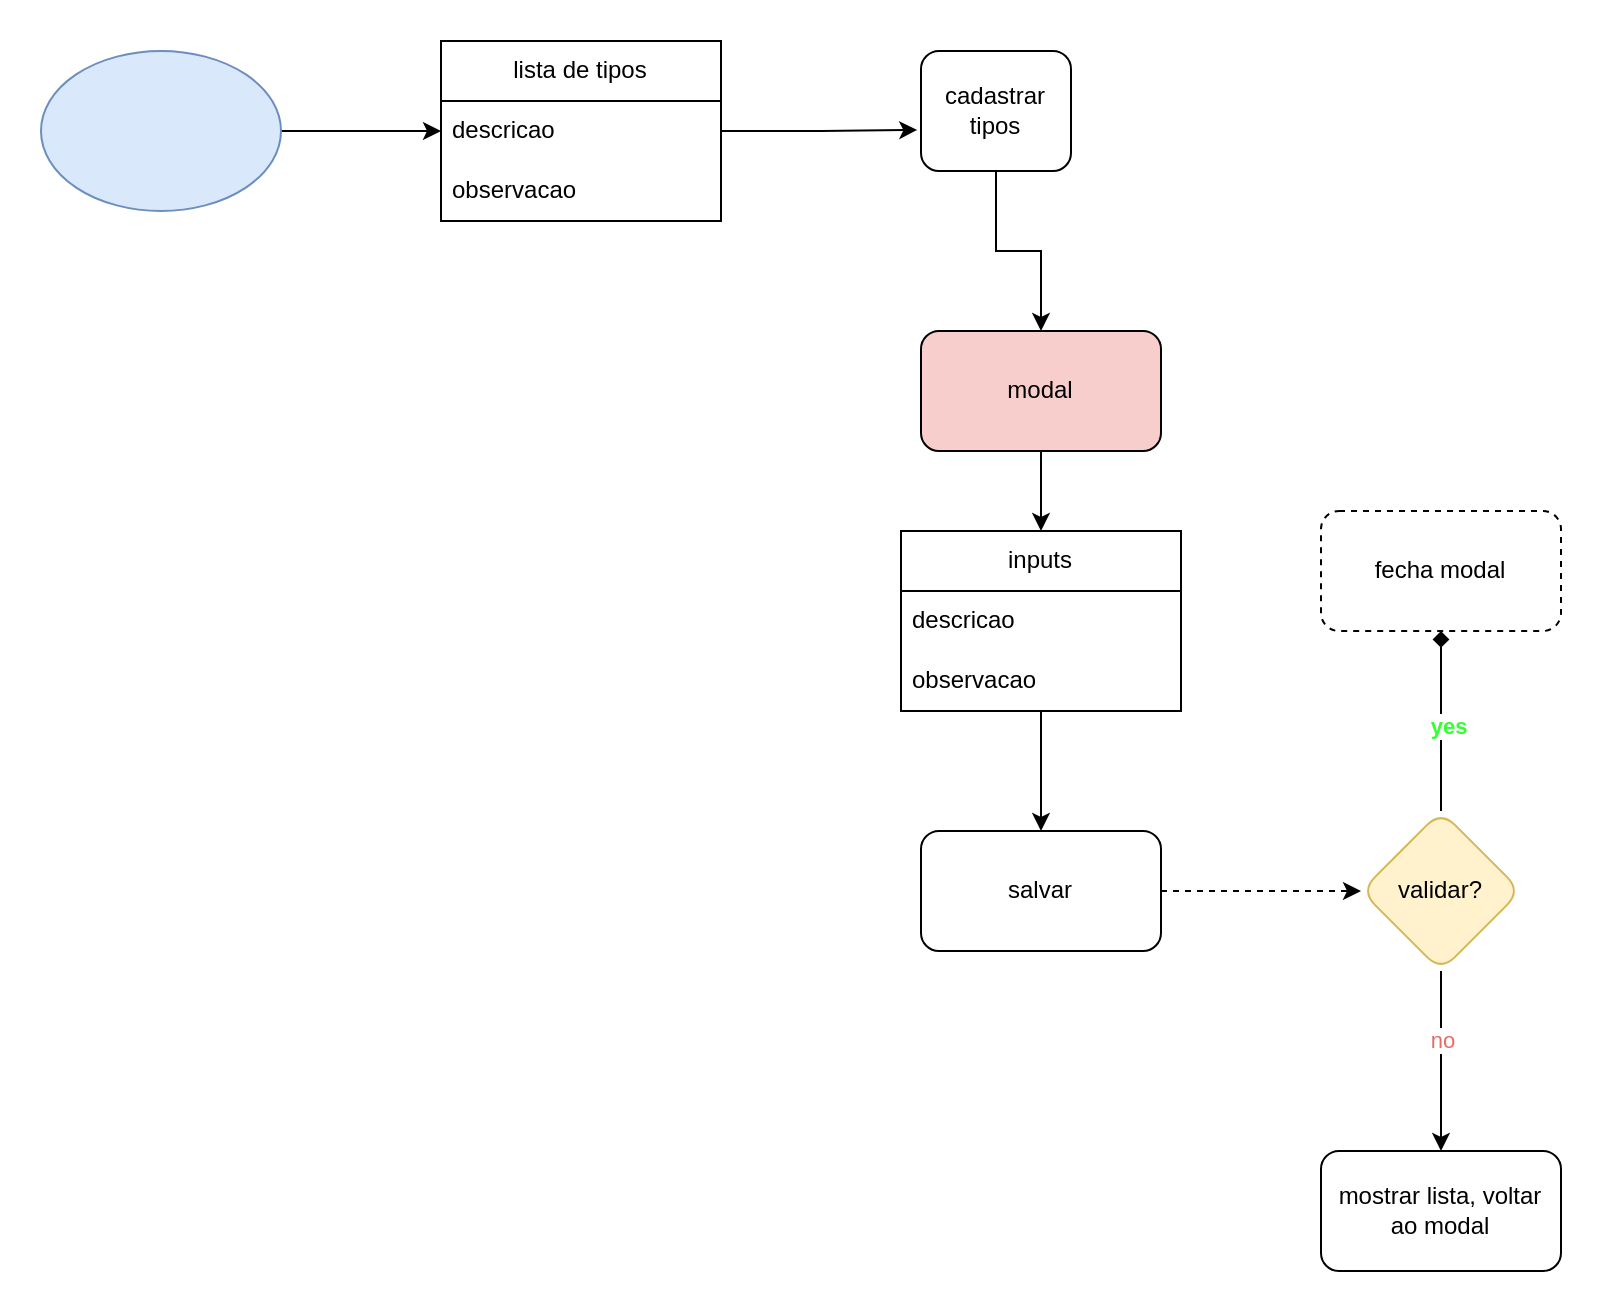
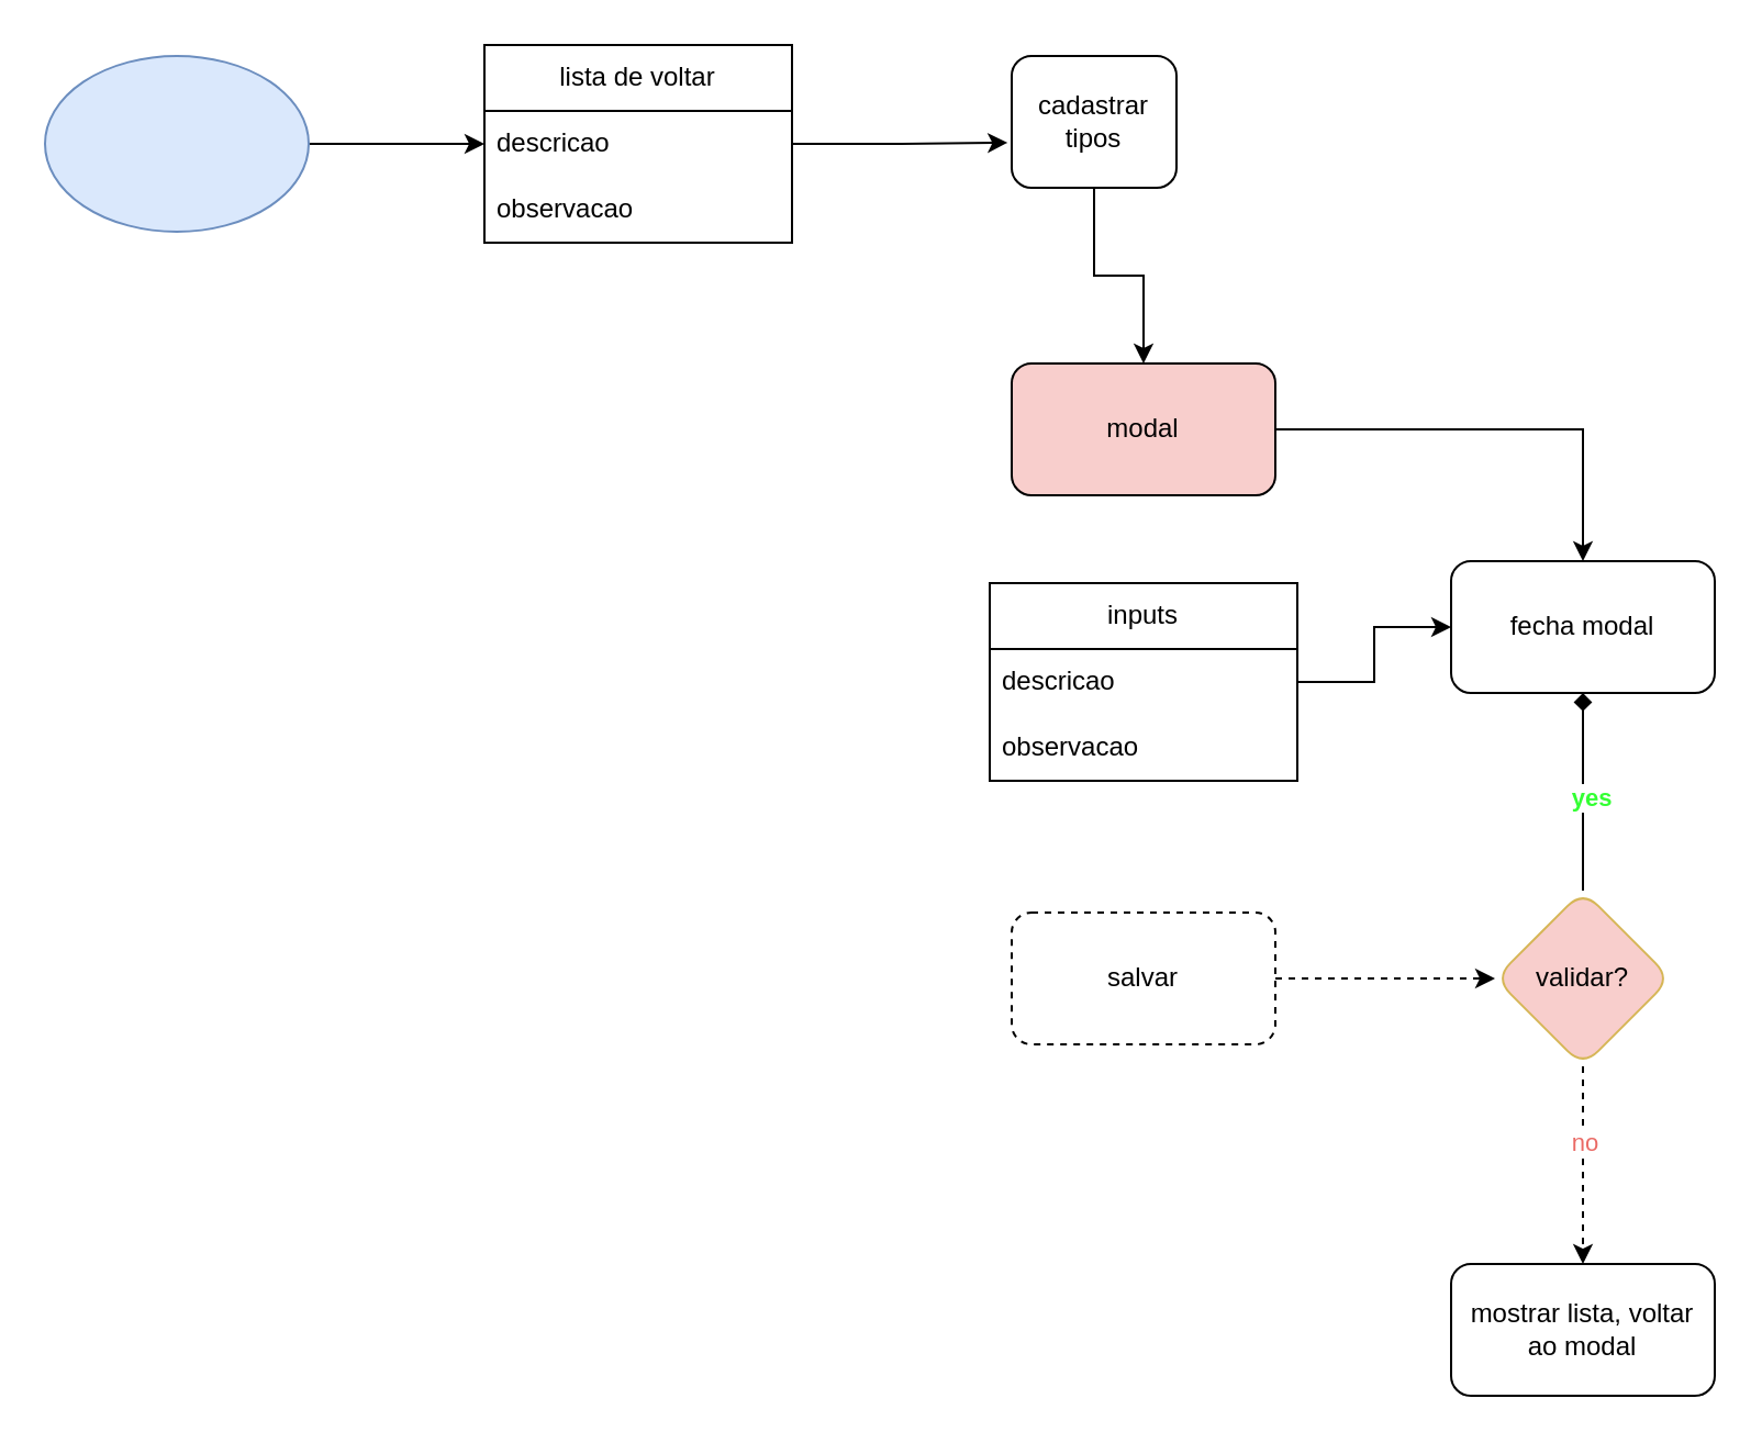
- <mxCell id="4" value="lista de tipos" style="swimlane;fontStyle=0;childLayout=stackLayout;horizontal=1;startSize=30;horizontalStack=0;resizeParent=1;resizeParentMax=0;resizeLast=0;collapsible=1;marginBottom=0;whiteSpace=wrap;html=1;" vertex="1" parent="1"><mxGeometry x="220" y="20" width="140" height="90" as="geometry" /></mxCell>
+ <mxCell id="4" value="lista de voltar" style="swimlane;fontStyle=0;childLayout=stackLayout;horizontal=1;startSize=30;horizontalStack=0;resizeParent=1;resizeParentMax=0;resizeLast=0;collapsible=1;marginBottom=0;whiteSpace=wrap;html=1;" vertex="1" parent="1"><mxGeometry x="220" y="20" width="140" height="90" as="geometry" /></mxCell>
- <mxCell id="10" value="" style="edgeStyle=orthogonalEdgeStyle;rounded=0;orthogonalLoop=1;jettySize=auto;html=1;entryX=0.5;entryY=0;entryDx=0;entryDy=0;" edge="1" parent="1" source="11" target="13"><mxGeometry relative="1" as="geometry" /></mxCell>
+ <mxCell id="10" value="" style="edgeStyle=orthogonalEdgeStyle;rounded=0;orthogonalLoop=1;jettySize=auto;html=1;" edge="1" parent="1" source="11" target="23"><mxGeometry relative="1" as="geometry" /></mxCell>
- <mxCell id="23" value="fecha modal" style="whiteSpace=wrap;html=1;rounded=1;dashed=1;" vertex="1" parent="1"><mxGeometry x="660" y="255" width="120" height="60" as="geometry" /></mxCell>
+ <mxCell id="23" value="fecha modal" style="whiteSpace=wrap;html=1;rounded=1;" vertex="1" parent="1"><mxGeometry x="660" y="255" width="120" height="60" as="geometry" /></mxCell>
- <mxCell id="12" style="edgeStyle=orthogonalEdgeStyle;rounded=0;orthogonalLoop=1;jettySize=auto;html=1;entryX=0.5;entryY=0;entryDx=0;entryDy=0;" edge="1" parent="1" source="13" target="17"><mxGeometry relative="1" as="geometry" /></mxCell>
+ <mxCell id="12" style="edgeStyle=orthogonalEdgeStyle;rounded=0;orthogonalLoop=1;jettySize=auto;html=1;" edge="1" parent="1" source="13" target="23"><mxGeometry relative="1" as="geometry" /></mxCell>
- <mxCell id="17" value="salvar" style="whiteSpace=wrap;html=1;rounded=1;" vertex="1" parent="1"><mxGeometry x="460" y="415" width="120" height="60" as="geometry" /></mxCell>
+ <mxCell id="17" value="salvar" style="whiteSpace=wrap;html=1;rounded=1;dashed=1;" vertex="1" parent="1"><mxGeometry x="460" y="415" width="120" height="60" as="geometry" /></mxCell>
- <mxCell id="22" value="validar?" style="rhombus;whiteSpace=wrap;html=1;rounded=1;fillColor=#fff2cc;strokeColor=#d6b656;" vertex="1" parent="1"><mxGeometry x="680" y="405" width="80" height="80" as="geometry" /></mxCell>
+ <mxCell id="22" value="validar?" style="rhombus;whiteSpace=wrap;html=1;rounded=1;fillColor=#f8cecc;strokeColor=#d6b656;" vertex="1" parent="1"><mxGeometry x="680" y="405" width="80" height="80" as="geometry" /></mxCell>
- <mxCell id="20" value="" style="edgeStyle=orthogonalEdgeStyle;rounded=0;orthogonalLoop=1;jettySize=auto;html=1;fontStyle=1" edge="1" parent="1" source="22" target="24"><mxGeometry relative="1" as="geometry" /></mxCell>
+ <mxCell id="20" value="" style="edgeStyle=orthogonalEdgeStyle;rounded=0;orthogonalLoop=1;jettySize=auto;html=1;fontStyle=1;dashed=1;" edge="1" parent="1" source="22" target="24"><mxGeometry relative="1" as="geometry" /></mxCell>
